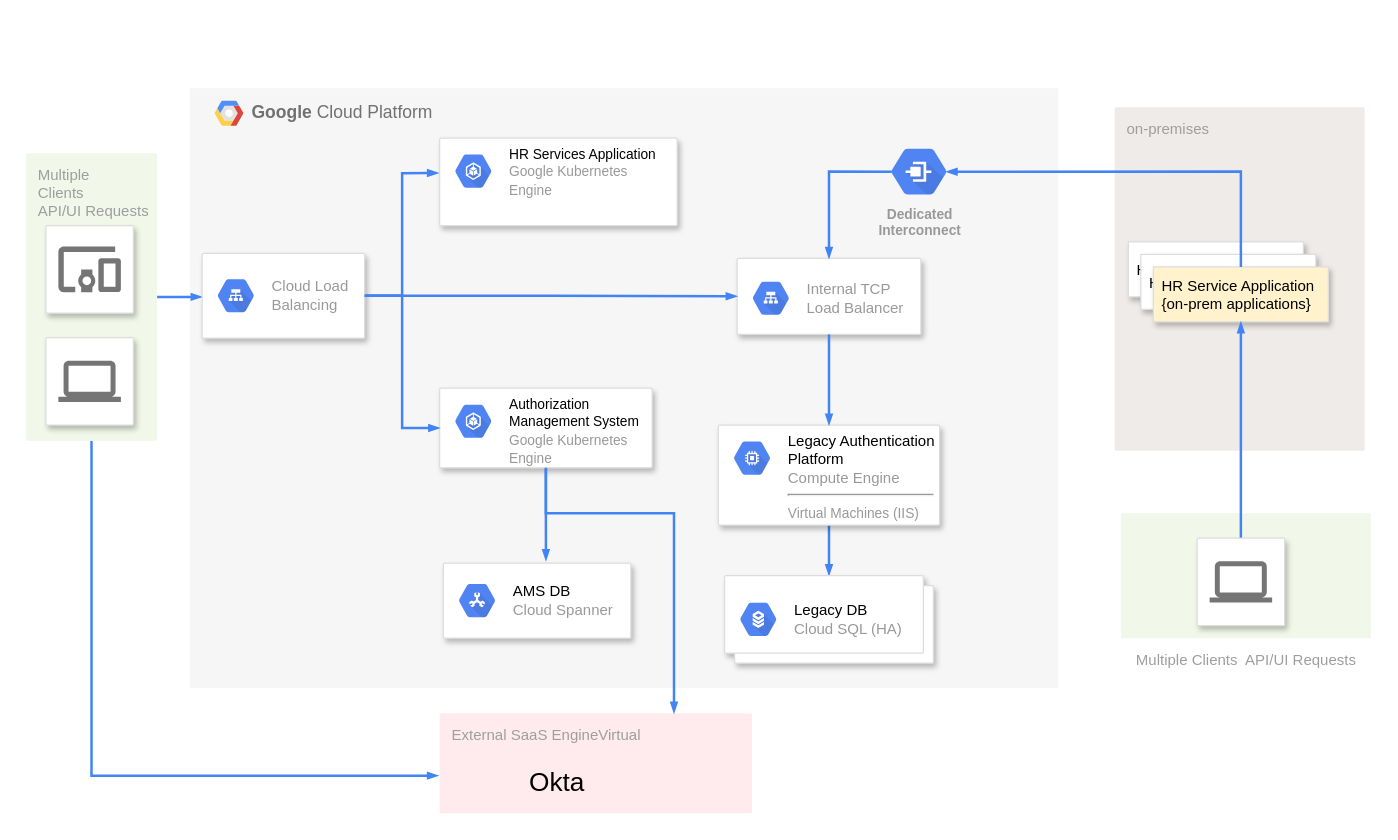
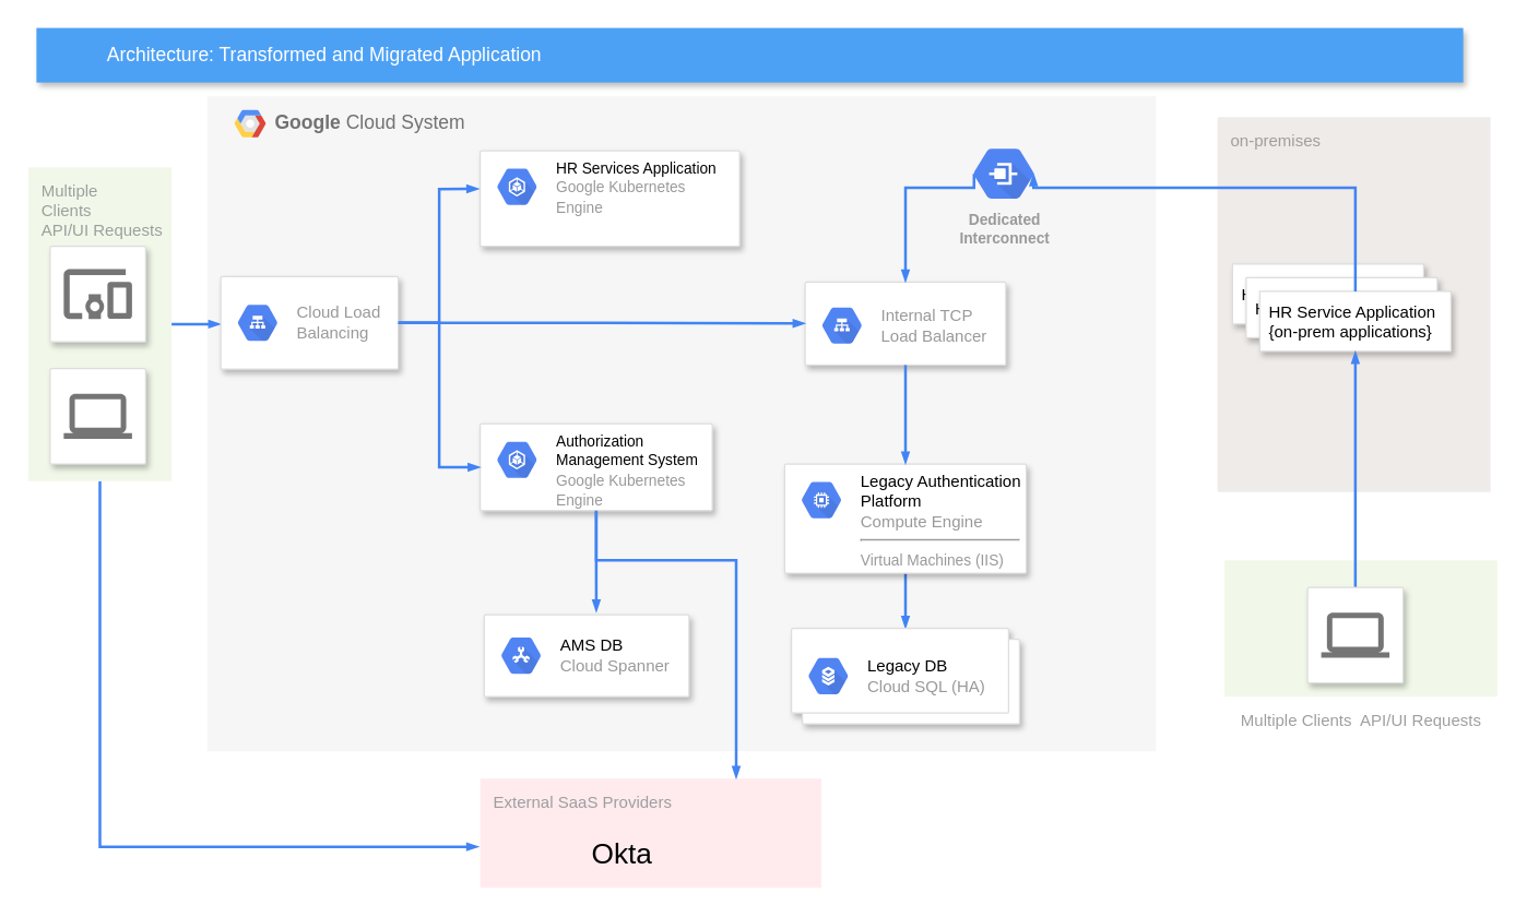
+ <mxCell id="7" value="Architecture: Transformed and Migrated Application" style="fillColor=#4DA1F5;strokeColor=none;shadow=1;gradientColor=none;fontSize=14;align=left;spacingLeft=50;fontColor=#ffffff;html=1;" parent="1" vertex="1"><mxGeometry x="26" y="20" width="1045" height="40" as="geometry" /></mxCell>
- <mxCell id="4" value="&lt;b&gt;Google &lt;/b&gt;Cloud Platform" style="fillColor=#F6F6F6;strokeColor=none;shadow=0;gradientColor=none;fontSize=14;align=left;spacing=10;fontColor=#717171;9E9E9E;verticalAlign=top;spacingTop=-4;fontStyle=0;spacingLeft=40;html=1;container=0;" parent="1" vertex="1"><mxGeometry x="151" y="70" width="695" height="480" as="geometry" /></mxCell>
+ <mxCell id="4" value="&lt;b&gt;Google &lt;/b&gt;Cloud System" style="fillColor=#F6F6F6;strokeColor=none;shadow=0;gradientColor=none;fontSize=14;align=left;spacing=10;fontColor=#717171;9E9E9E;verticalAlign=top;spacingTop=-4;fontStyle=0;spacingLeft=40;html=1;container=0;" parent="1" vertex="1"><mxGeometry x="151" y="70" width="695" height="480" as="geometry" /></mxCell>
- <mxCell id="38" value="Dedicated&#10;Interconnect" style="sketch=0;html=1;fillColor=#5184F3;strokeColor=none;verticalAlign=top;labelPosition=center;verticalLabelPosition=bottom;align=center;spacingTop=-6;fontSize=11;fontStyle=1;fontColor=#999999;shape=mxgraph.gcp2.hexIcon;prIcon=dedicated_interconnect;fontFamily=Helvetica;" vertex="1" parent="1"><mxGeometry x="701" y="109.95" width="67" height="53.76" as="geometry" /></mxCell>
+ <mxCell id="38" value="Dedicated&#10;Interconnect" style="sketch=0;html=1;fillColor=#5184F3;strokeColor=none;verticalAlign=top;labelPosition=center;verticalLabelPosition=bottom;align=center;spacingTop=-6;fontSize=11;fontStyle=1;fontColor=#999999;shape=mxgraph.gcp2.hexIcon;prIcon=dedicated_interconnect;fontFamily=Helvetica;" vertex="1" parent="1"><mxGeometry x="701" y="99.95" width="67" height="53.76" as="geometry" /></mxCell>
- <mxCell id="18" value="HR Service Application &#10;{on-prem applications}" style="dashed=0;strokeColor=#dddddd;shadow=1;strokeWidth=1;labelPosition=center;verticalLabelPosition=middle;align=left;verticalAlign=middle;spacingLeft=5;fontSize=12;fontFamily=Helvetica;fontColor=#000000;fillColor=#fff2cc;" vertex="1" parent="15"><mxGeometry x="20" y="20" width="140" height="44" as="geometry" /></mxCell>
+ <mxCell id="18" value="HR Service Application &#10;{on-prem applications}" style="dashed=0;strokeColor=#dddddd;shadow=1;strokeWidth=1;labelPosition=center;verticalLabelPosition=middle;align=left;verticalAlign=middle;spacingLeft=5;fontSize=12;fontFamily=Helvetica;fontColor=#000000;" vertex="1" parent="15"><mxGeometry x="20" y="20" width="140" height="44" as="geometry" /></mxCell>
- <mxCell id="2" value="External SaaS EngineVirtual" style="sketch=0;points=[[0,0,0],[0.25,0,0],[0.5,0,0],[0.75,0,0],[1,0,0],[1,0.25,0],[1,0.5,0],[1,0.75,0],[1,1,0],[0.75,1,0],[0.5,1,0],[0.25,1,0],[0,1,0],[0,0.75,0],[0,0.5,0],[0,0.25,0]];rounded=1;absoluteArcSize=1;arcSize=2;html=1;strokeColor=none;gradientColor=none;shadow=0;dashed=0;fontSize=12;fontColor=#9E9E9E;align=left;verticalAlign=top;spacing=10;spacingTop=-4;fillColor=#FFEBEE;fontFamily=Helvetica;" vertex="1" parent="1"><mxGeometry x="351" y="570" width="250" height="80" as="geometry" /></mxCell>
+ <mxCell id="2" value="External SaaS Providers" style="sketch=0;points=[[0,0,0],[0.25,0,0],[0.5,0,0],[0.75,0,0],[1,0,0],[1,0.25,0],[1,0.5,0],[1,0.75,0],[1,1,0],[0.75,1,0],[0.5,1,0],[0.25,1,0],[0,1,0],[0,0.75,0],[0,0.5,0],[0,0.25,0]];rounded=1;absoluteArcSize=1;arcSize=2;html=1;strokeColor=none;gradientColor=none;shadow=0;dashed=0;fontSize=12;fontColor=#9E9E9E;align=left;verticalAlign=top;spacing=10;spacingTop=-4;fillColor=#FFEBEE;fontFamily=Helvetica;" vertex="1" parent="1"><mxGeometry x="351" y="570" width="250" height="80" as="geometry" /></mxCell>
- <mxCell id="48" value="Okta" style="text;html=1;strokeColor=none;fillColor=none;align=left;verticalAlign=middle;whiteSpace=wrap;rounded=0;fontFamily=Helvetica;fontSize=21;fontColor=#000000;" vertex="1" parent="1"><mxGeometry x="421" y="610" width="80" height="30" as="geometry" /></mxCell>
+ <mxCell id="48" value="Okta" style="text;html=1;strokeColor=none;fillColor=none;align=left;verticalAlign=middle;whiteSpace=wrap;rounded=0;fontFamily=Helvetica;fontSize=21;fontColor=#000000;" vertex="1" parent="1"><mxGeometry x="431" y="610" width="80" height="30" as="geometry" /></mxCell>
